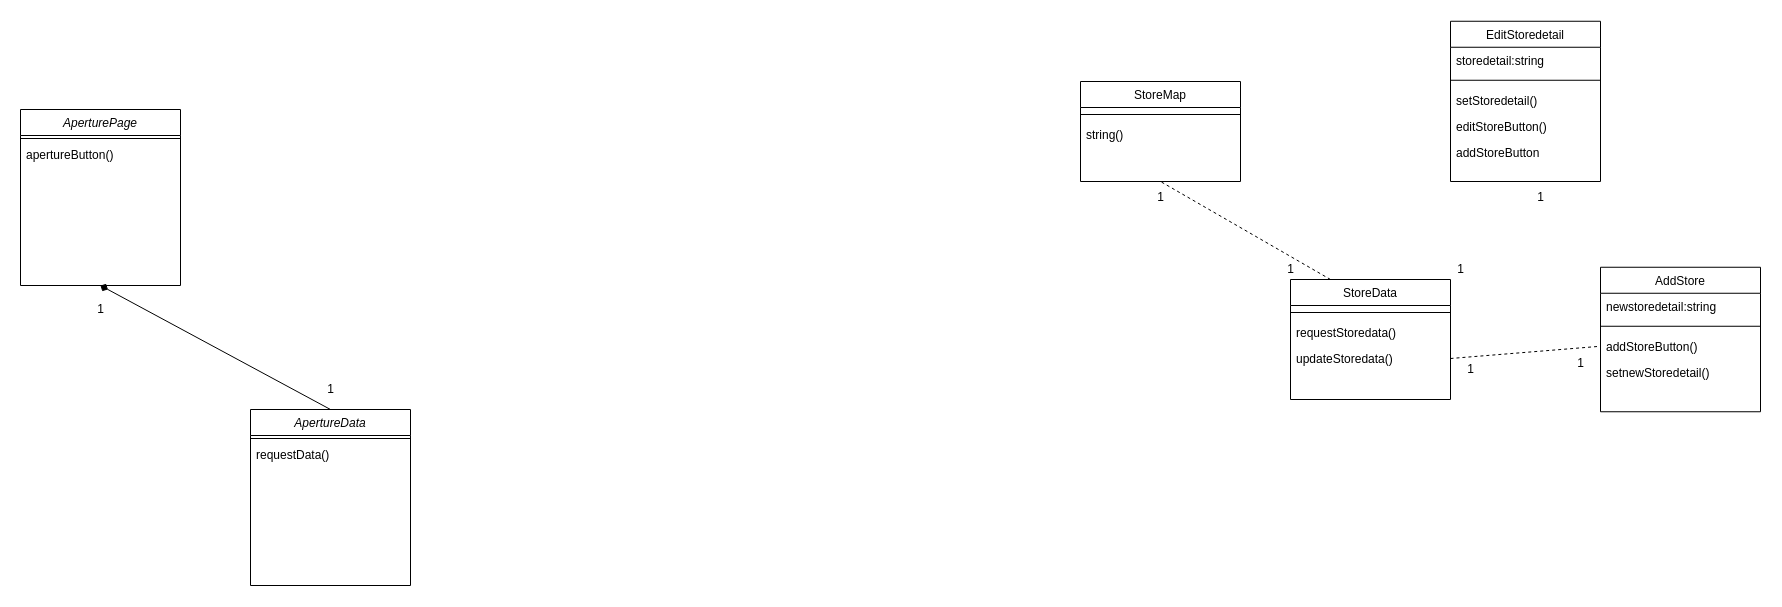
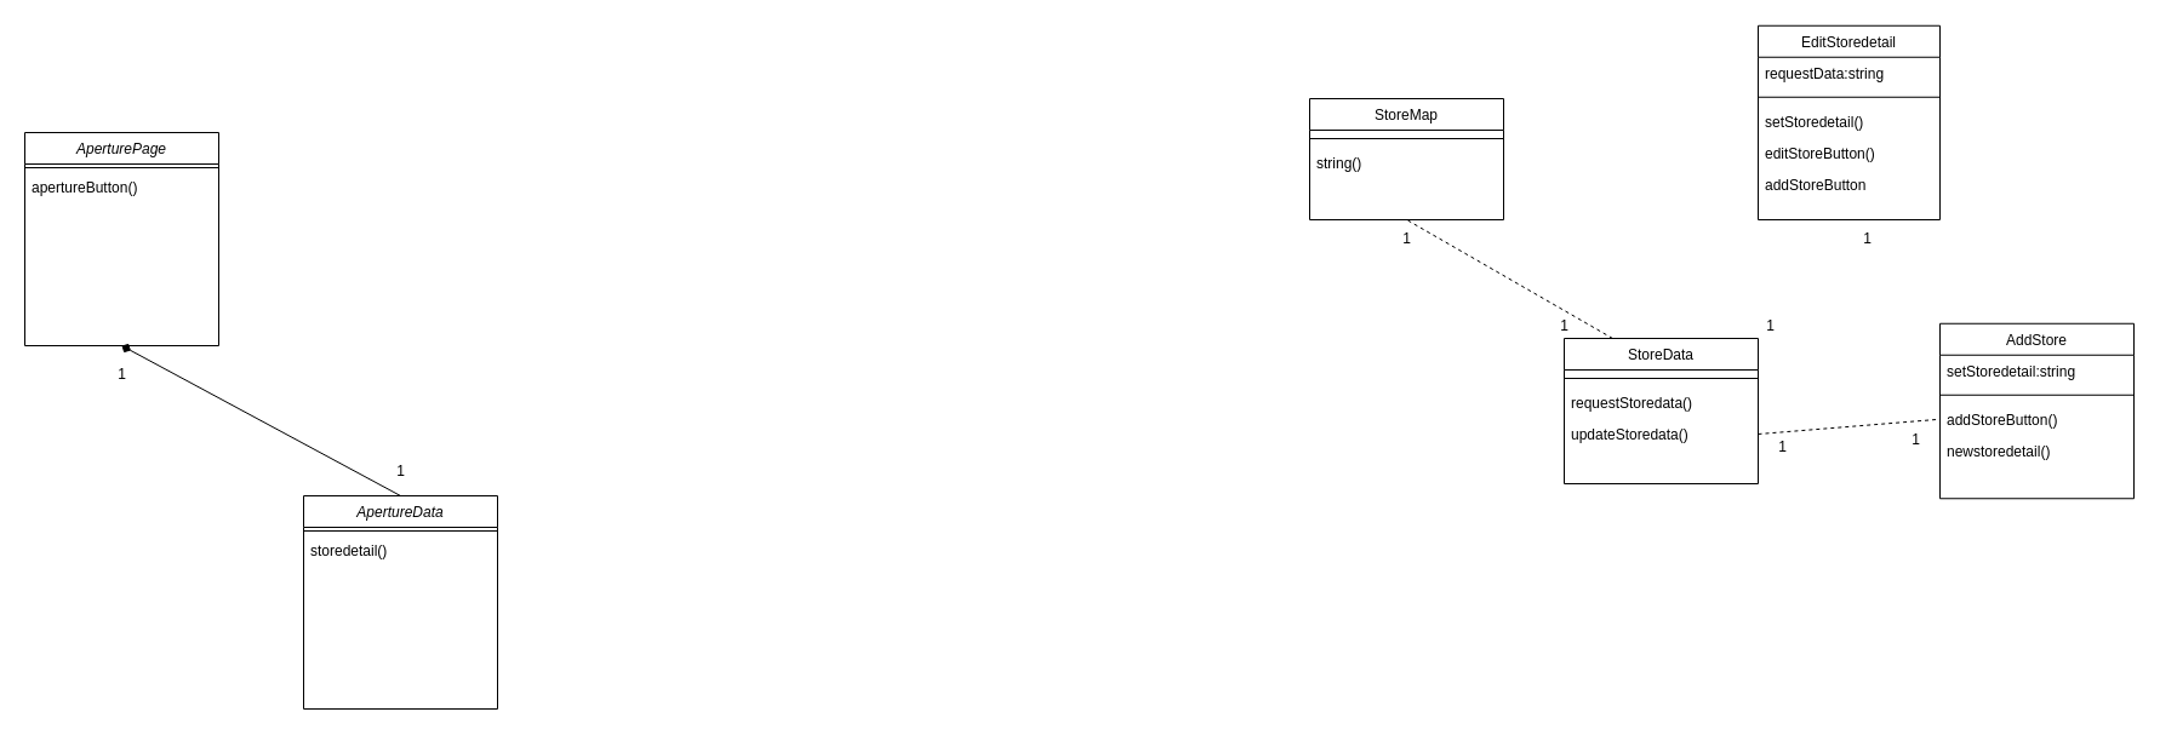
- <mxCell id="24" value="storedetail:string" style="text;align=left;verticalAlign=top;spacingLeft=4;spacingRight=4;overflow=hidden;rotatable=0;points=[[0,0.5],[1,0.5]];portConstraint=eastwest;" vertex="1" parent="23"><mxGeometry y="26" width="150" height="26" as="geometry" /></mxCell>
+ <mxCell id="24" value="requestData:string" style="text;align=left;verticalAlign=top;spacingLeft=4;spacingRight=4;overflow=hidden;rotatable=0;points=[[0,0.5],[1,0.5]];portConstraint=eastwest;" vertex="1" parent="23"><mxGeometry y="26" width="150" height="26" as="geometry" /></mxCell>
- <mxCell id="32" value="newstoredetail:string" style="text;align=left;verticalAlign=top;spacingLeft=4;spacingRight=4;overflow=hidden;rotatable=0;points=[[0,0.5],[1,0.5]];portConstraint=eastwest;" vertex="1" parent="31"><mxGeometry y="26" width="160" height="26" as="geometry" /></mxCell>
+ <mxCell id="32" value="setStoredetail:string" style="text;align=left;verticalAlign=top;spacingLeft=4;spacingRight=4;overflow=hidden;rotatable=0;points=[[0,0.5],[1,0.5]];portConstraint=eastwest;" vertex="1" parent="31"><mxGeometry y="26" width="160" height="26" as="geometry" /></mxCell>
- <mxCell id="35" value="setnewStoredetail()" style="text;align=left;verticalAlign=top;spacingLeft=4;spacingRight=4;overflow=hidden;rotatable=0;points=[[0,0.5],[1,0.5]];portConstraint=eastwest;" vertex="1" parent="31"><mxGeometry y="92" width="160" height="26" as="geometry" /></mxCell>
+ <mxCell id="35" value="newstoredetail()" style="text;align=left;verticalAlign=top;spacingLeft=4;spacingRight=4;overflow=hidden;rotatable=0;points=[[0,0.5],[1,0.5]];portConstraint=eastwest;" vertex="1" parent="31"><mxGeometry y="92" width="160" height="26" as="geometry" /></mxCell>
- <mxCell id="11" value="requestData()" style="text;align=left;verticalAlign=top;spacingLeft=4;spacingRight=4;overflow=hidden;rotatable=0;points=[[0,0.5],[1,0.5]];portConstraint=eastwest;" vertex="1" parent="9"><mxGeometry y="32" width="160" height="26" as="geometry" /></mxCell>
+ <mxCell id="11" value="storedetail()" style="text;align=left;verticalAlign=top;spacingLeft=4;spacingRight=4;overflow=hidden;rotatable=0;points=[[0,0.5],[1,0.5]];portConstraint=eastwest;" vertex="1" parent="9"><mxGeometry y="32" width="160" height="26" as="geometry" /></mxCell>
